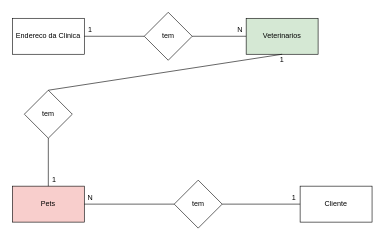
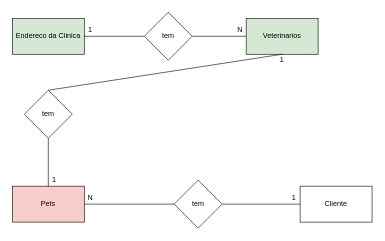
- <mxCell id="2" value="Endereco da Clinica" style="rounded=0;whiteSpace=wrap;html=1;" vertex="1" parent="1"><mxGeometry x="20" y="30" width="120" height="60" as="geometry" /></mxCell>
+ <mxCell id="2" value="Endereco da Clinica" style="rounded=0;whiteSpace=wrap;html=1;fillColor=#d5e8d4;" vertex="1" parent="1"><mxGeometry x="20" y="30" width="120" height="60" as="geometry" /></mxCell>
